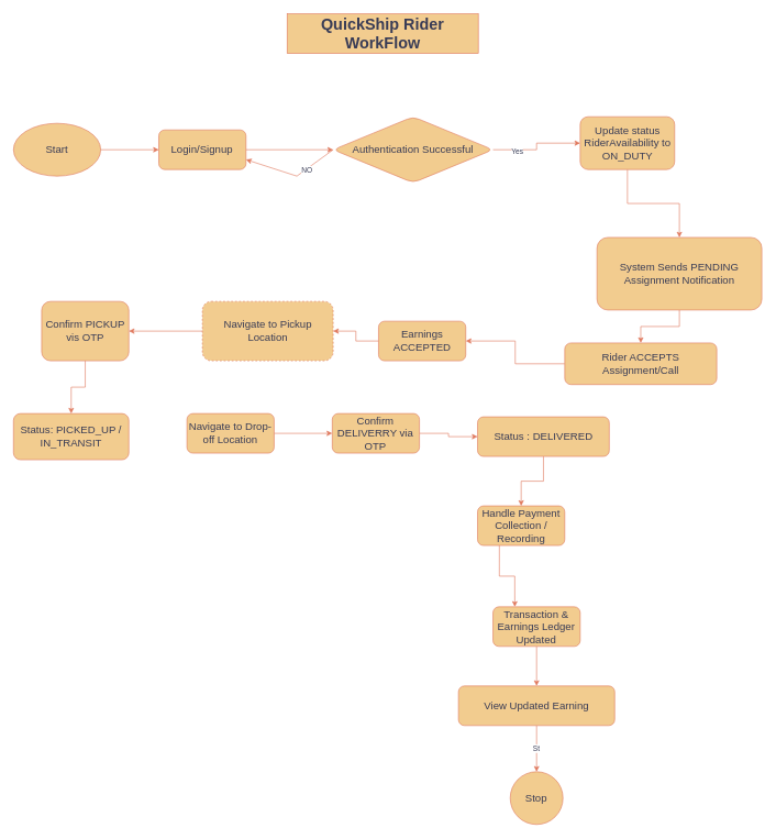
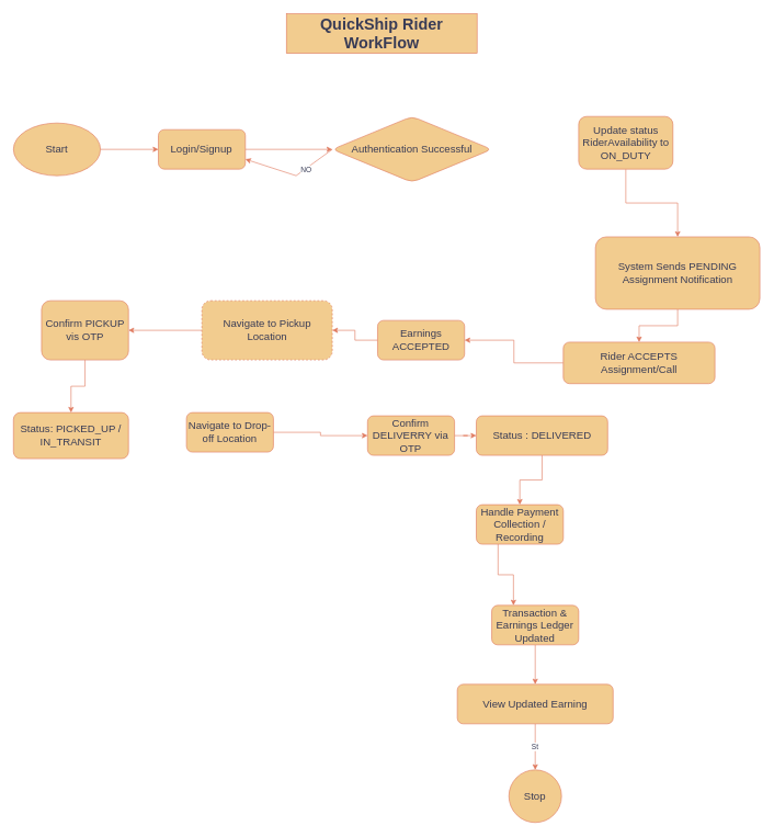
- <mxCell id="7" value="" style="edgeStyle=orthogonalEdgeStyle;rounded=0;orthogonalLoop=1;jettySize=auto;html=1;fontSize=16;labelBackgroundColor=none;fontColor=default;strokeColor=#E07A5F;" edge="1" parent="1" source="9" target="13"><mxGeometry relative="1" as="geometry" /></mxCell>
- <mxCell id="8" value="Yes" style="edgeLabel;html=1;align=center;verticalAlign=middle;resizable=0;points=[];strokeColor=#E07A5F;fontColor=#393C56;fillColor=#F2CC8F;" vertex="1" connectable="0" parent="7"><mxGeometry x="-0.489" y="-2" relative="1" as="geometry"><mxPoint as="offset" /></mxGeometry></mxCell>
- <mxCell id="28" value="Confirm DELIVERRY via OTP" style="rounded=1;whiteSpace=wrap;html=1;fontStyle=0;fontSize=16;labelBackgroundColor=none;fillColor=#F2CC8F;strokeColor=#E07A5F;fontColor=#393C56;" vertex="1" parent="1"><mxGeometry x="503.477" y="626" width="132.233" height="60" as="geometry" /></mxCell>
+ <mxCell id="28" value="Confirm DELIVERRY via OTP" style="rounded=1;whiteSpace=wrap;html=1;fontStyle=0;fontSize=16;labelBackgroundColor=none;fillColor=#F2CC8F;strokeColor=#E07A5F;fontColor=#393C56;" vertex="1" parent="1"><mxGeometry x="558.477" y="631" width="132.233" height="60" as="geometry" /></mxCell>
